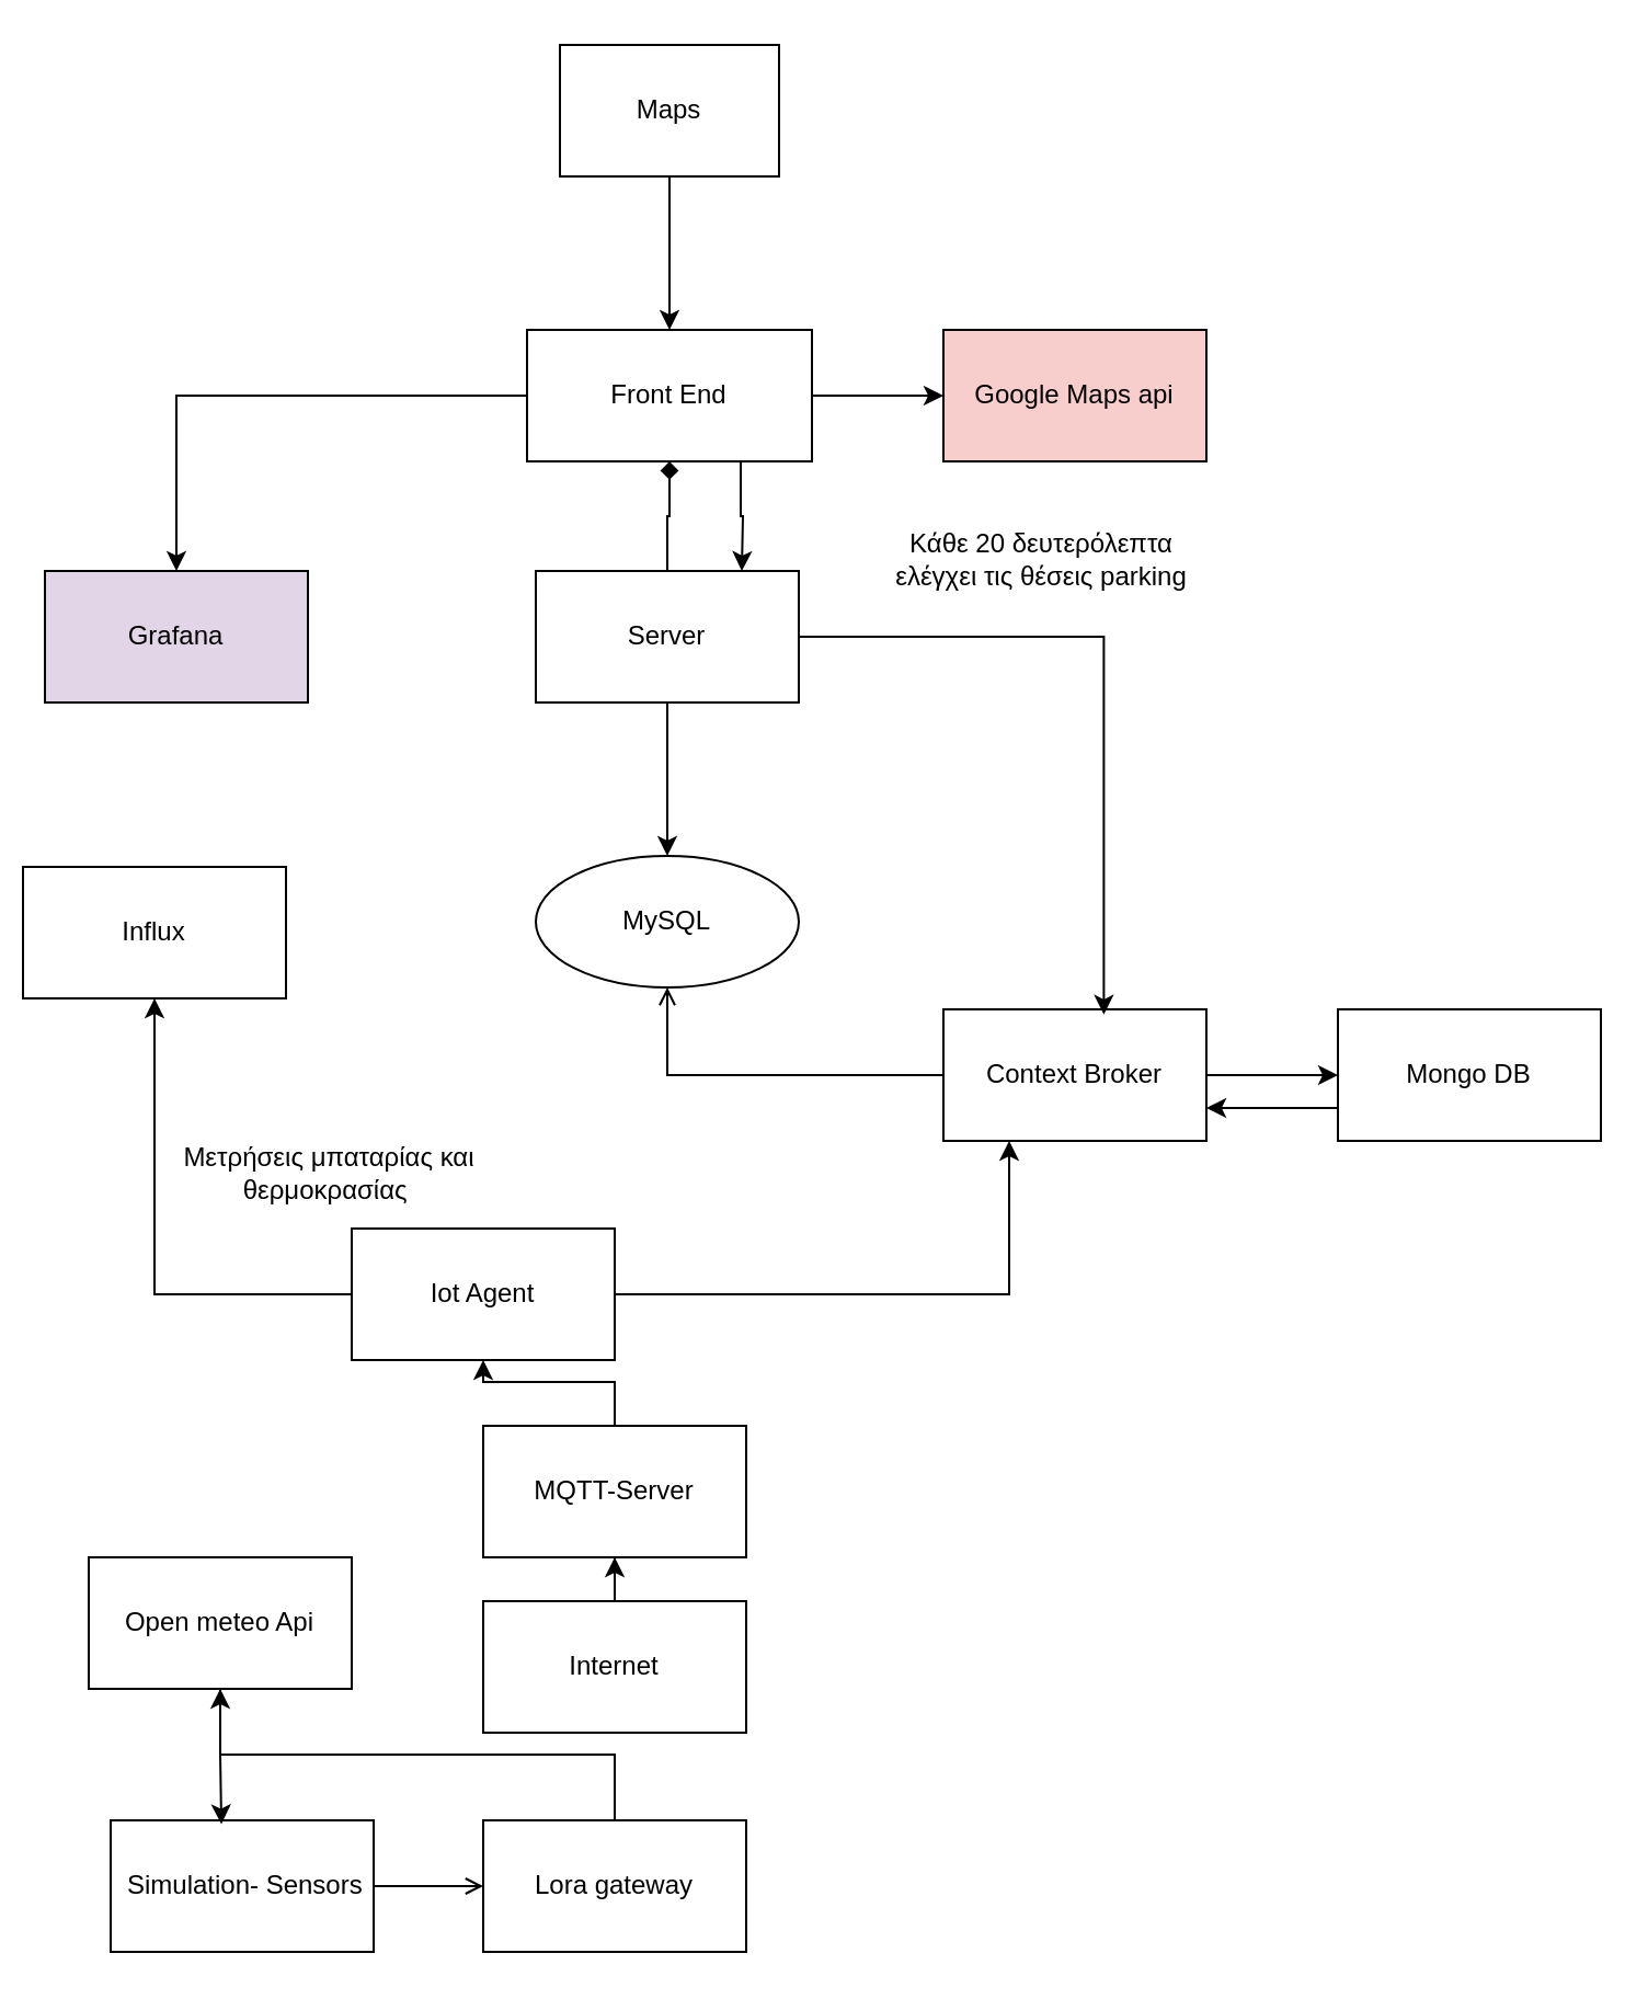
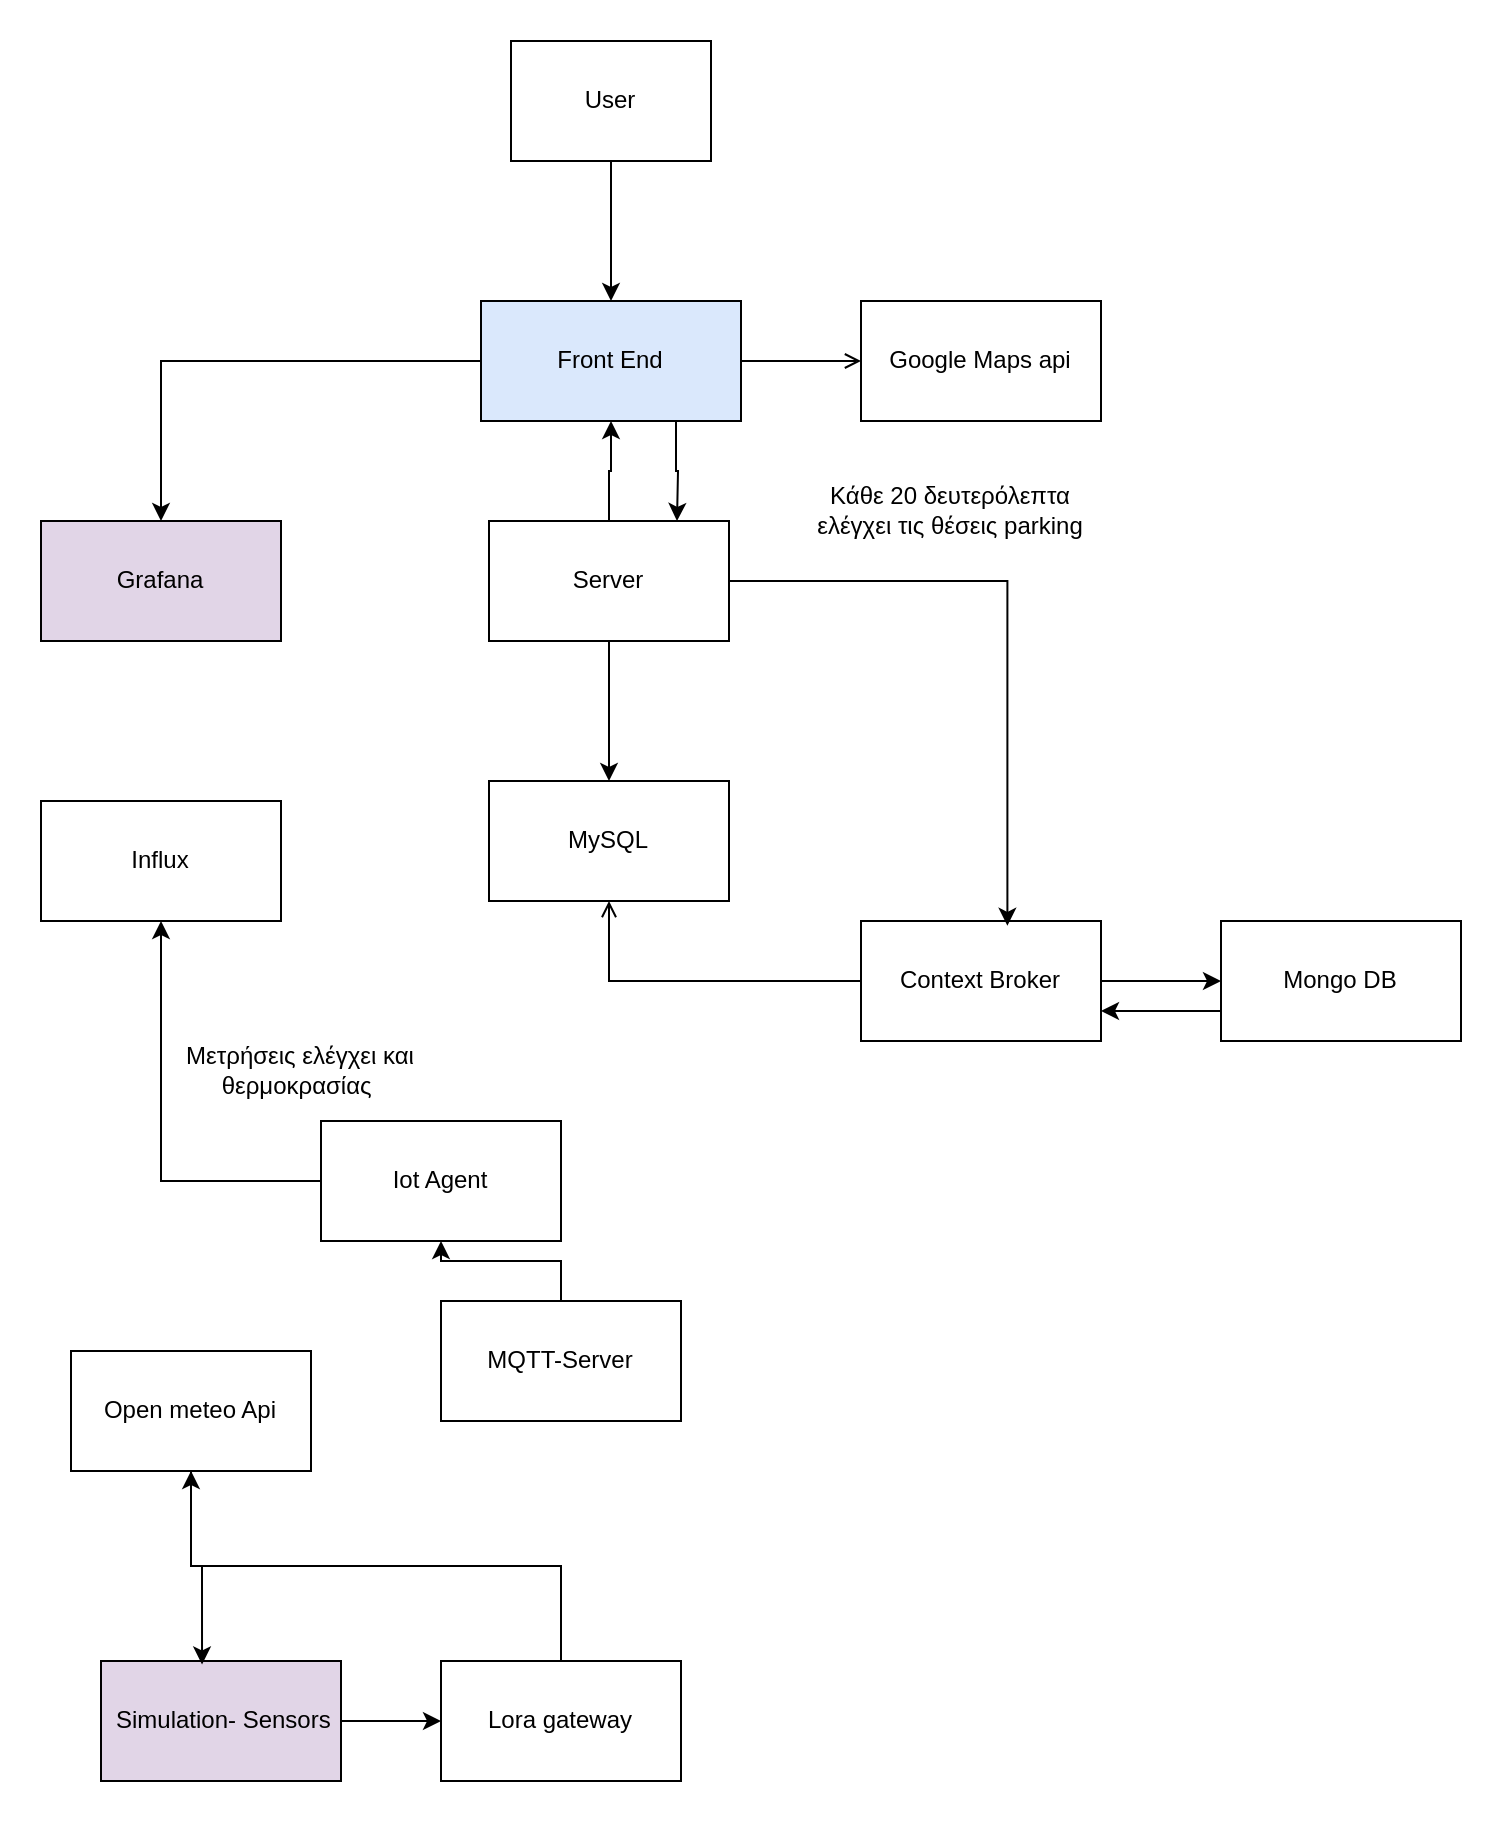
- <mxCell id="33" value="Maps" style="rounded=0;whiteSpace=wrap;html=1;" parent="1" vertex="1"><mxGeometry x="255" y="20" width="100" height="60" as="geometry" /></mxCell>
+ <mxCell id="33" value="User" style="rounded=0;whiteSpace=wrap;html=1;" parent="1" vertex="1"><mxGeometry x="255" y="20" width="100" height="60" as="geometry" /></mxCell>
- <mxCell id="17" value="Front End" style="rounded=0;whiteSpace=wrap;html=1;" parent="1" vertex="1"><mxGeometry x="240" y="150" width="130" height="60" as="geometry" /></mxCell>
+ <mxCell id="17" value="Front End" style="rounded=0;whiteSpace=wrap;html=1;fillColor=#dae8fc;" parent="1" vertex="1"><mxGeometry x="240" y="150" width="130" height="60" as="geometry" /></mxCell>
- <mxCell id="15" style="edgeStyle=orthogonalEdgeStyle;rounded=0;orthogonalLoop=1;jettySize=auto;html=1;exitX=1;exitY=0.5;exitDx=0;exitDy=0;entryX=0;entryY=0.5;entryDx=0;entryDy=0;" parent="1" source="17" target="25" edge="1"><mxGeometry relative="1" as="geometry" /></mxCell>
+ <mxCell id="15" style="edgeStyle=orthogonalEdgeStyle;rounded=0;orthogonalLoop=1;jettySize=auto;html=1;exitX=1;exitY=0.5;exitDx=0;exitDy=0;entryX=0;entryY=0.5;entryDx=0;entryDy=0;endArrow=open;" parent="1" source="17" target="25" edge="1"><mxGeometry relative="1" as="geometry" /></mxCell>
- <mxCell id="25" value="Google Maps api" style="rounded=0;whiteSpace=wrap;html=1;fillColor=#f8cecc;" parent="1" vertex="1"><mxGeometry x="430" y="150" width="120" height="60" as="geometry" /></mxCell>
+ <mxCell id="25" value="Google Maps api" style="rounded=0;whiteSpace=wrap;html=1;" parent="1" vertex="1"><mxGeometry x="430" y="150" width="120" height="60" as="geometry" /></mxCell>
- <mxCell id="12" style="edgeStyle=orthogonalEdgeStyle;rounded=0;orthogonalLoop=1;jettySize=auto;html=1;exitX=0.5;exitY=0;exitDx=0;exitDy=0;entryX=0.5;entryY=1;entryDx=0;entryDy=0;endArrow=diamond;" parent="1" source="13" target="17" edge="1"><mxGeometry relative="1" as="geometry" /></mxCell>
+ <mxCell id="12" style="edgeStyle=orthogonalEdgeStyle;rounded=0;orthogonalLoop=1;jettySize=auto;html=1;exitX=0.5;exitY=0;exitDx=0;exitDy=0;entryX=0.5;entryY=1;entryDx=0;entryDy=0;" parent="1" source="13" target="17" edge="1"><mxGeometry relative="1" as="geometry" /></mxCell>
- <mxCell id="14" value="MySQL" style="ellipse;whiteSpace=wrap;html=1;" parent="1" vertex="1"><mxGeometry x="244" y="390" width="120" height="60" as="geometry" /></mxCell>
+ <mxCell id="14" value="MySQL" style="rounded=0;whiteSpace=wrap;html=1;" parent="1" vertex="1"><mxGeometry x="244" y="390" width="120" height="60" as="geometry" /></mxCell>
- <mxCell id="6" value="Influx" style="rounded=0;whiteSpace=wrap;html=1;" parent="1" vertex="1"><mxGeometry x="10" y="395" width="120" height="60" as="geometry" /></mxCell>
+ <mxCell id="6" value="Influx" style="rounded=0;whiteSpace=wrap;html=1;" parent="1" vertex="1"><mxGeometry x="20" y="400" width="120" height="60" as="geometry" /></mxCell>
- <mxCell id="19" value="Μετρήσεις μπαταρίας και θερμοκρασίας&amp;nbsp;" style="text;html=1;align=center;verticalAlign=middle;whiteSpace=wrap;rounded=0;" parent="1" vertex="1"><mxGeometry x="80" y="520" width="140" height="30" as="geometry" /></mxCell>
+ <mxCell id="19" value="Μετρήσεις ελέγχει και θερμοκρασίας&amp;nbsp;" style="text;html=1;align=center;verticalAlign=middle;whiteSpace=wrap;rounded=0;" parent="1" vertex="1"><mxGeometry x="80" y="520" width="140" height="30" as="geometry" /></mxCell>
- <mxCell id="2" style="edgeStyle=orthogonalEdgeStyle;rounded=0;orthogonalLoop=1;jettySize=auto;html=1;entryX=0.25;entryY=1;entryDx=0;entryDy=0;exitX=1;exitY=0.5;exitDx=0;exitDy=0;" parent="1" source="22" target="10" edge="1"><mxGeometry relative="1" as="geometry"><mxPoint x="350" y="560" as="sourcePoint" /></mxGeometry></mxCell>
- <mxCell id="30" style="edgeStyle=orthogonalEdgeStyle;rounded=0;orthogonalLoop=1;jettySize=auto;html=1;exitX=0.5;exitY=0;exitDx=0;exitDy=0;" parent="1" source="31" target="5" edge="1"><mxGeometry relative="1" as="geometry" /></mxCell>
- <mxCell id="26" value="Open meteo Api" style="rounded=0;whiteSpace=wrap;html=1;" parent="1" vertex="1"><mxGeometry x="40" y="710" width="120" height="60" as="geometry" /></mxCell>
+ <mxCell id="26" value="Open meteo Api" style="rounded=0;whiteSpace=wrap;html=1;" parent="1" vertex="1"><mxGeometry x="35" y="675" width="120" height="60" as="geometry" /></mxCell>
- <mxCell id="31" value="Internet" style="rounded=0;whiteSpace=wrap;html=1;" parent="1" vertex="1"><mxGeometry x="220" y="730" width="120" height="60" as="geometry" /></mxCell>
- <mxCell id="21" value="&amp;nbsp;Simulation- Sensors" style="rounded=0;whiteSpace=wrap;html=1;" parent="1" vertex="1"><mxGeometry x="50" y="830" width="120" height="60" as="geometry" /></mxCell>
+ <mxCell id="21" value="&amp;nbsp;Simulation- Sensors" style="rounded=0;whiteSpace=wrap;html=1;fillColor=#e1d5e7;" parent="1" vertex="1"><mxGeometry x="50" y="830" width="120" height="60" as="geometry" /></mxCell>
- <mxCell id="20" style="edgeStyle=orthogonalEdgeStyle;rounded=0;orthogonalLoop=1;jettySize=auto;html=1;exitX=1;exitY=0.5;exitDx=0;exitDy=0;entryX=0;entryY=0.5;entryDx=0;entryDy=0;endArrow=open;" parent="1" source="21" target="28" edge="1"><mxGeometry relative="1" as="geometry" /></mxCell>
+ <mxCell id="20" style="edgeStyle=orthogonalEdgeStyle;rounded=0;orthogonalLoop=1;jettySize=auto;html=1;exitX=1;exitY=0.5;exitDx=0;exitDy=0;entryX=0;entryY=0.5;entryDx=0;entryDy=0;" parent="1" source="21" target="28" edge="1"><mxGeometry relative="1" as="geometry" /></mxCell>
